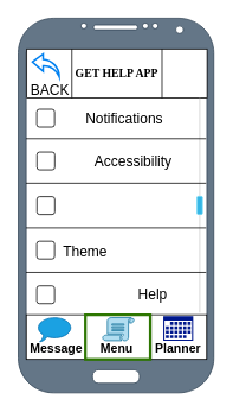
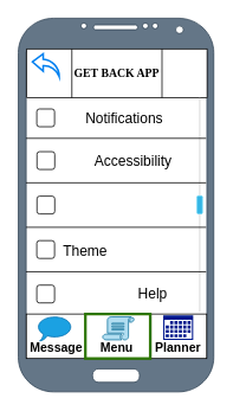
- <mxCell id="15" value="&lt;font face=&quot;Ariel&quot; size=&quot;1&quot;&gt;&lt;b style=&quot;font-size: 13px&quot;&gt;GET HELP APP&lt;/b&gt;&lt;/font&gt;" style="text;html=1;strokeColor=none;fillColor=none;align=center;verticalAlign=middle;whiteSpace=wrap;rounded=0;" parent="1" vertex="1"><mxGeometry x="76" y="73" width="110" height="18" as="geometry" /></mxCell>
+ <mxCell id="15" value="&lt;font face=&quot;Ariel&quot; size=&quot;1&quot;&gt;&lt;b style=&quot;font-size: 13px&quot;&gt;GET BACK APP&lt;/b&gt;&lt;/font&gt;" style="text;html=1;strokeColor=none;fillColor=none;align=center;verticalAlign=middle;whiteSpace=wrap;rounded=0;" parent="1" vertex="1"><mxGeometry x="76" y="73" width="110" height="18" as="geometry" /></mxCell>
- <mxCell id="16" value="&lt;font style=&quot;font-size: 16px&quot;&gt;BACK&lt;/font&gt;" style="text;html=1;strokeColor=none;fillColor=none;align=center;verticalAlign=middle;whiteSpace=wrap;rounded=0;" parent="1" vertex="1"><mxGeometry x="36" y="90" width="40" height="19" as="geometry" /></mxCell>
